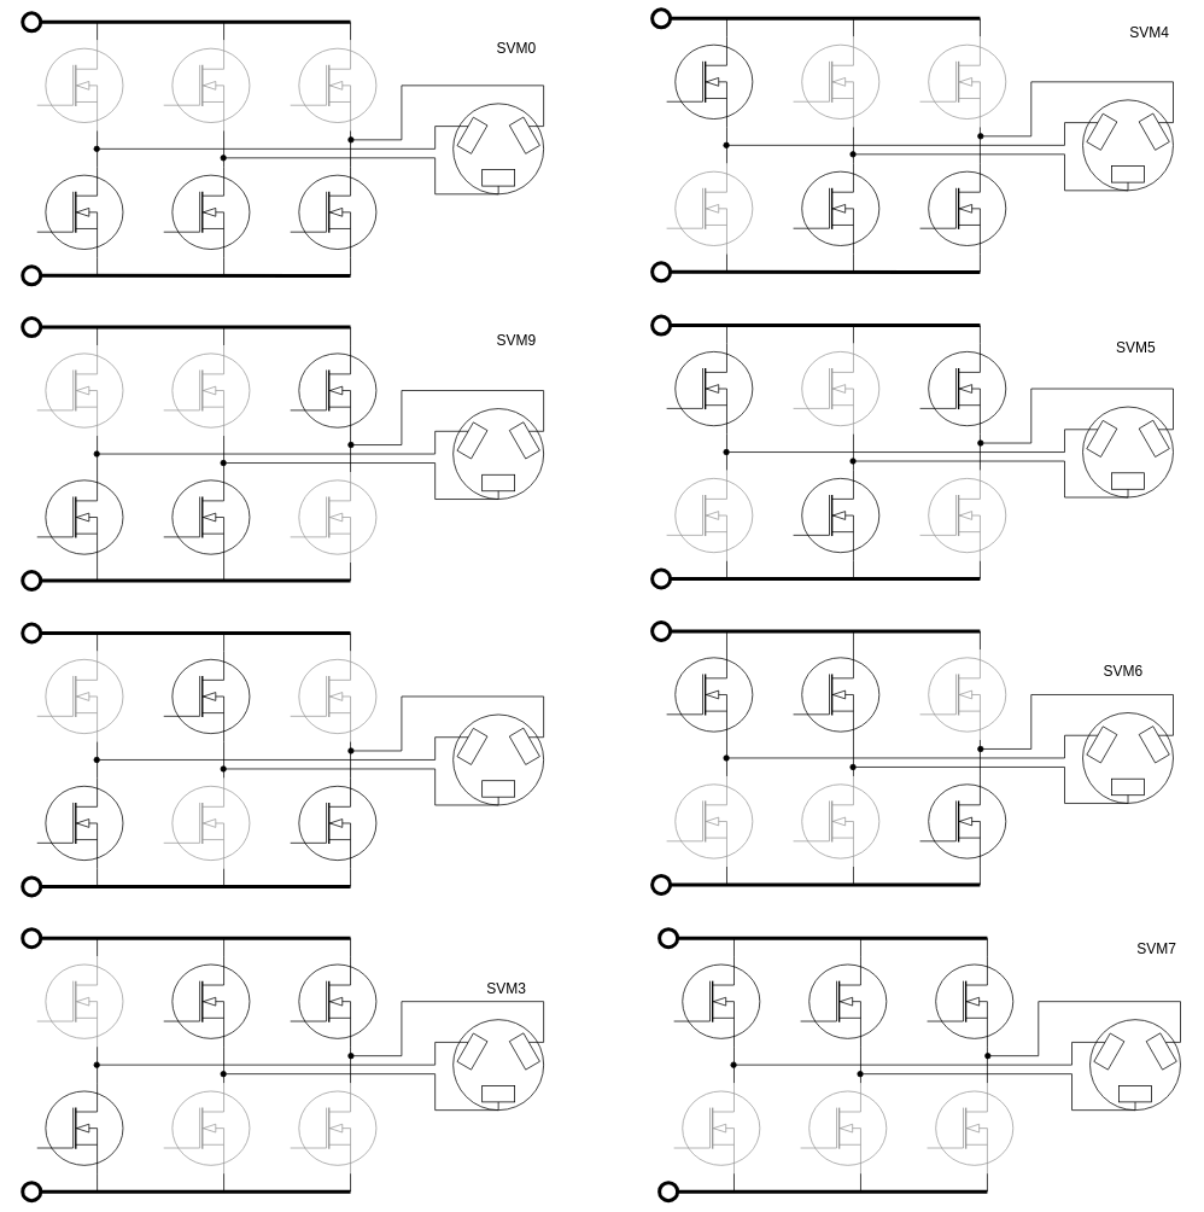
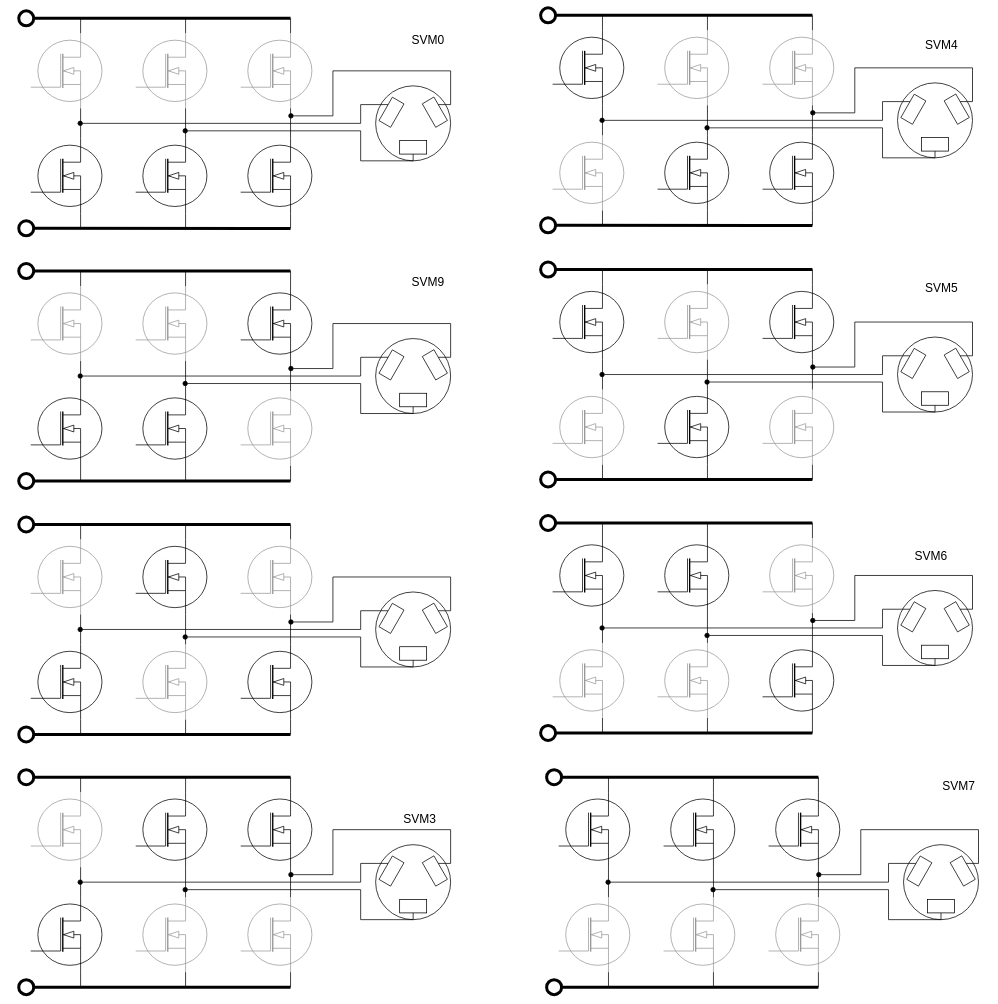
- <mxCell id="47" value="&lt;div&gt;&lt;font style=&quot;font-size: 16px;&quot;&gt;SVM4&lt;/font&gt;&lt;/div&gt;" style="text;html=1;align=center;verticalAlign=middle;whiteSpace=wrap;rounded=0;" vertex="1" parent="25"><mxGeometry x="524" width="60" height="30" as="geometry" /></mxCell>
+ <mxCell id="47" value="&lt;div&gt;&lt;font style=&quot;font-size: 16px;&quot;&gt;SVM4&lt;/font&gt;&lt;/div&gt;" style="text;html=1;align=center;verticalAlign=middle;whiteSpace=wrap;rounded=0;" vertex="1" parent="25"><mxGeometry x="509" y="25" width="60" height="30" as="geometry" /></mxCell>
